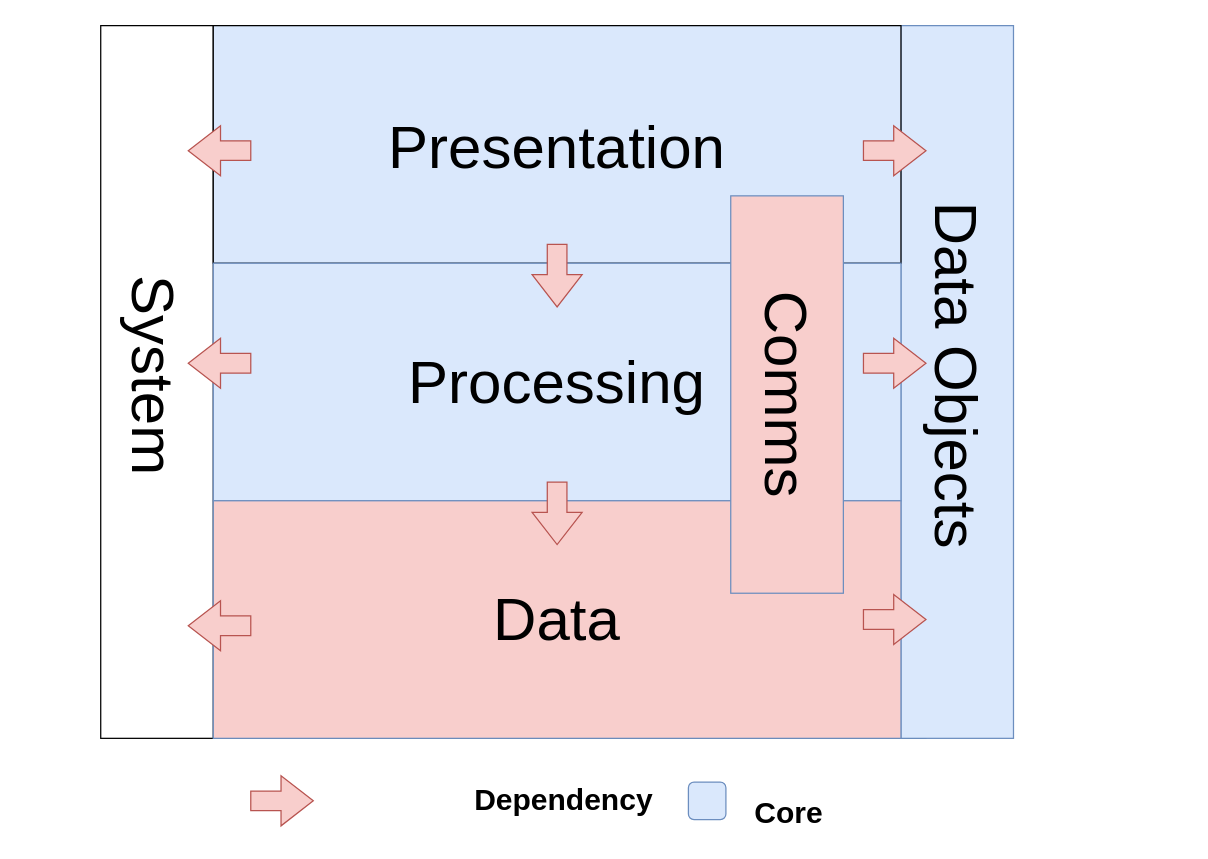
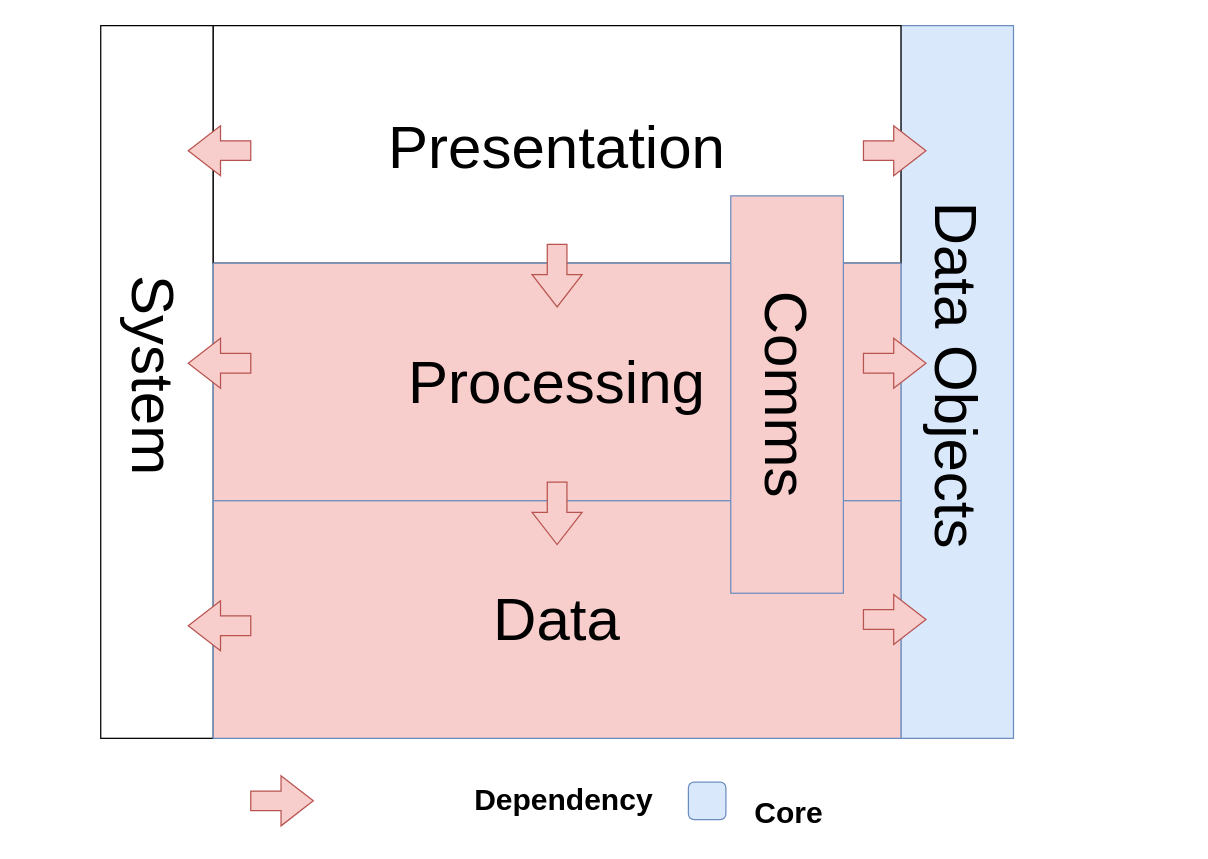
- <mxCell id="5" value="&lt;font style=&quot;font-size: 48px&quot;&gt;Presentation&lt;/font&gt;" style="rounded=0;whiteSpace=wrap;html=1;fontSize=54;fillColor=#dae8fc;" parent="1" vertex="1"><mxGeometry x="170" y="20" width="550" height="190" as="geometry" /></mxCell>
+ <mxCell id="5" value="&lt;font style=&quot;font-size: 48px&quot;&gt;Presentation&lt;/font&gt;" style="rounded=0;whiteSpace=wrap;html=1;fontSize=54;" parent="1" vertex="1"><mxGeometry x="170" y="20" width="550" height="190" as="geometry" /></mxCell>
- <mxCell id="6" value="Processing" style="rounded=0;whiteSpace=wrap;html=1;fontSize=48;fillColor=#dae8fc;strokeColor=#6c8ebf;" parent="1" vertex="1"><mxGeometry x="170" y="210" width="550" height="190" as="geometry" /></mxCell>
+ <mxCell id="6" value="Processing" style="rounded=0;whiteSpace=wrap;html=1;fontSize=48;fillColor=#f8cecc;strokeColor=#6c8ebf;" parent="1" vertex="1"><mxGeometry x="170" y="210" width="550" height="190" as="geometry" /></mxCell>
